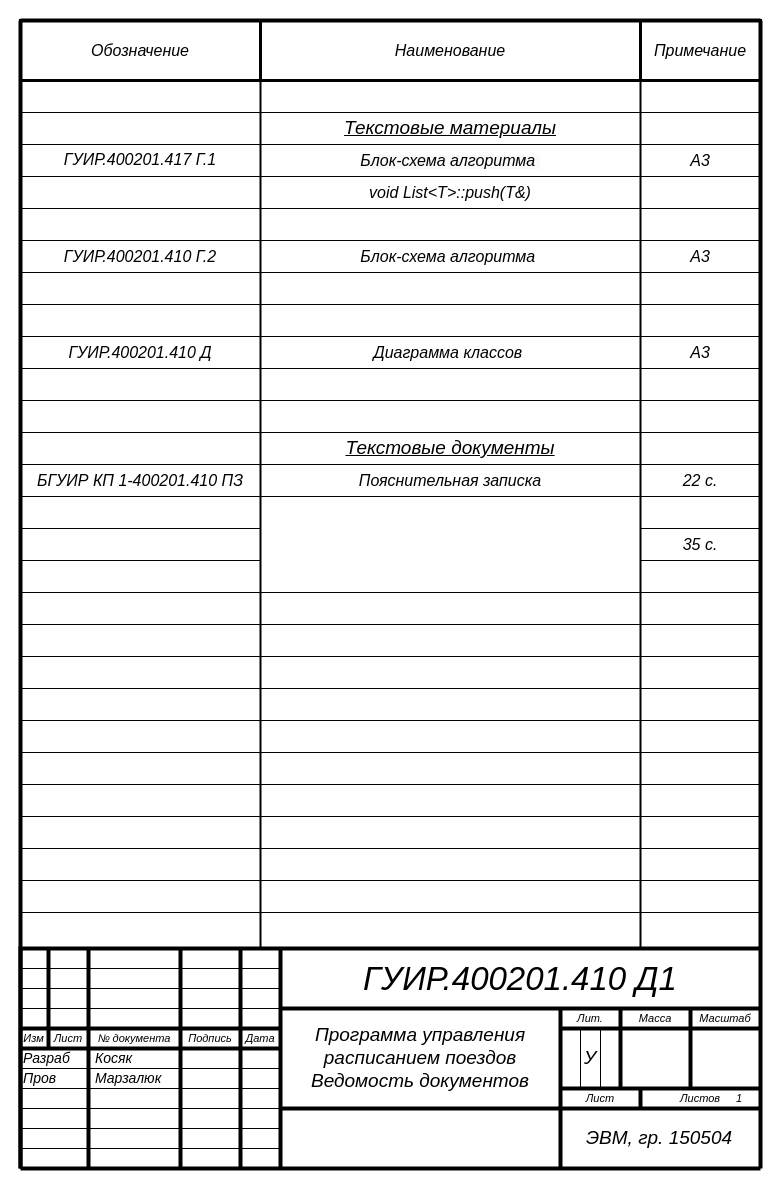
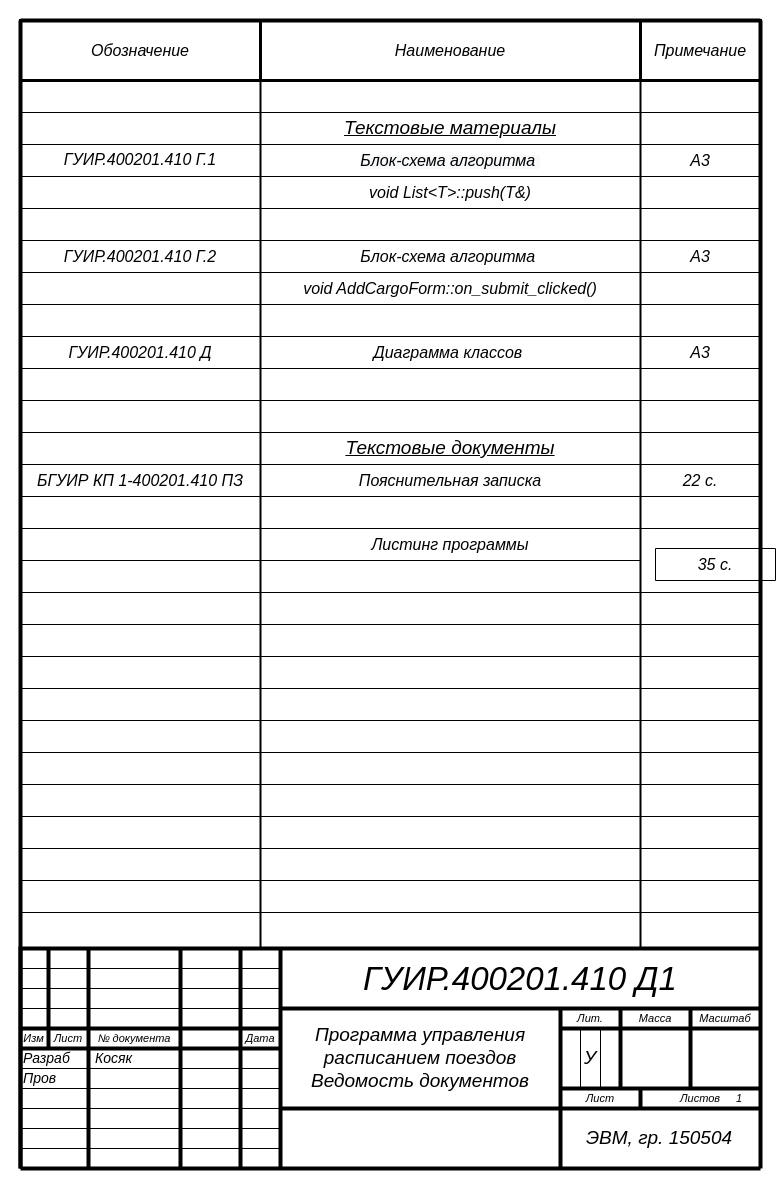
- <mxCell id="56" value="&lt;font style=&quot;direction: ltr; line-height: 120%; opacity: 1;&quot;&gt;&lt;i style=&quot;&quot;&gt;&lt;font face=&quot;arial&quot;&gt;&lt;span style=&quot;font-size: 16px;&quot;&gt;ГУИР.400201.417 Г.1&lt;/span&gt;&lt;/font&gt;&lt;br&gt;&lt;/i&gt;&lt;/font&gt;" style="verticalAlign=middle;align=center;vsdxID=59;fillColor=none;gradientColor=none;shape=stencil(nZBLDoAgDERP0z3SIyjew0SURgSD+Lu9kMZoXLhwN9O+tukAlrNpJg1SzDH4QW/URgNYgZTkjA4UkwJUgGXng+6DX1zLfmoymdXo17xh5zmRJ6Q42BWCfc2oJfdAr+Yv+AP9Cb7OJ3H/2JG1HNGz/84klThPVCc=);labelBackgroundColor=none;rounded=0;html=1;whiteSpace=wrap;" parent="1" vertex="1"><mxGeometry x="20" y="144" width="240" height="32" as="geometry" /></mxCell>
+ <mxCell id="56" value="&lt;font style=&quot;direction: ltr; line-height: 120%; opacity: 1;&quot;&gt;&lt;i style=&quot;&quot;&gt;&lt;font face=&quot;arial&quot;&gt;&lt;span style=&quot;font-size: 16px;&quot;&gt;ГУИР.400201.410 Г.1&lt;/span&gt;&lt;/font&gt;&lt;br&gt;&lt;/i&gt;&lt;/font&gt;" style="verticalAlign=middle;align=center;vsdxID=59;fillColor=none;gradientColor=none;shape=stencil(nZBLDoAgDERP0z3SIyjew0SURgSD+Lu9kMZoXLhwN9O+tukAlrNpJg1SzDH4QW/URgNYgZTkjA4UkwJUgGXng+6DX1zLfmoymdXo17xh5zmRJ6Q42BWCfc2oJfdAr+Yv+AP9Cb7OJ3H/2JG1HNGz/84klThPVCc=);labelBackgroundColor=none;rounded=0;html=1;whiteSpace=wrap;" parent="1" vertex="1"><mxGeometry x="20" y="144" width="240" height="32" as="geometry" /></mxCell>
+ <mxCell id="68" value="&lt;font style=&quot;font-size: 16px ; font-family: &amp;quot;arial&amp;quot; ; color: #000000 ; direction: ltr ; letter-spacing: 0px ; line-height: 120% ; opacity: 1&quot;&gt;&lt;i&gt;void AddCargoForm::on_submit_clicked()&lt;/i&gt;&lt;i&gt;&lt;br&gt;&lt;/i&gt;&lt;/font&gt;" style="verticalAlign=middle;align=center;vsdxID=72;fillColor=none;gradientColor=none;shape=stencil(nZBLDoAgDERP0z3SIyjew0SURgSD+Lu9kMZoXLhwN9O+tukAlrNpJg1SzDH4QW/URgNYgZTkjA4UkwJUgGXng+6DX1zLfmoymdXo17xh5zmRJ6Q42BWCfc2oJfdAr+Yv+AP9Cb7OJ3H/2JG1HNGz/84klThPVCc=);labelBackgroundColor=none;rounded=0;html=1;whiteSpace=wrap;" parent="1" vertex="1"><mxGeometry x="260" y="272" width="380" height="32" as="geometry" /></mxCell>
+ <mxCell id="133" value="&lt;i style=&quot;font-family: arial; font-size: 16px;&quot;&gt;Листинг программы&lt;/i&gt;" style="vsdxID=102;fillColor=none;gradientColor=none;shape=stencil(nZBLDoAgDERP0z3SIyjew0SURgSD+Lu9kMZoXLhwN9O+tukAlrNpJg1SzDH4QW/URgNYgZTkjA4UkwJUgGXng+6DX1zLfmoymdXo17xh5zmRJ6Q42BWCfc2oJfdAr+Yv+AP9Cb7OJ3H/2JG1HNGz/84klThPVCc=);labelBackgroundColor=none;rounded=0;html=1;whiteSpace=wrap;" parent="1" vertex="1"><mxGeometry x="260" y="528" width="380" height="32" as="geometry" /></mxCell>
- <mxCell id="91" value="&lt;i style=&quot;font-family: arial; font-size: 16px;&quot;&gt;35 с.&lt;/i&gt;" style="vsdxID=97;fillColor=none;gradientColor=none;shape=stencil(nZBLDoAgDERP0z3SIyjew0SURgSD+Lu9kMZoXLhwN9O+tukAlrNpJg1SzDH4QW/URgNYgZTkjA4UkwJUgGXng+6DX1zLfmoymdXo17xh5zmRJ6Q42BWCfc2oJfdAr+Yv+AP9Cb7OJ3H/2JG1HNGz/84klThPVCc=);labelBackgroundColor=none;rounded=0;html=1;whiteSpace=wrap;" parent="1" vertex="1"><mxGeometry x="640" y="528" width="120" height="32" as="geometry" /></mxCell>
+ <mxCell id="91" value="&lt;i style=&quot;font-family: arial; font-size: 16px;&quot;&gt;35 с.&lt;/i&gt;" style="vsdxID=97;fillColor=none;gradientColor=none;shape=stencil(nZBLDoAgDERP0z3SIyjew0SURgSD+Lu9kMZoXLhwN9O+tukAlrNpJg1SzDH4QW/URgNYgZTkjA4UkwJUgGXng+6DX1zLfmoymdXo17xh5zmRJ6Q42BWCfc2oJfdAr+Yv+AP9Cb7OJ3H/2JG1HNGz/84klThPVCc=);labelBackgroundColor=none;rounded=0;html=1;whiteSpace=wrap;" parent="1" vertex="1"><mxGeometry x="655" y="548" width="120" height="32" as="geometry" /></mxCell>
- <mxCell id="31" value="&lt;font style=&quot;font-size:11px;font-family:Arial;color:#000000;direction:ltr;letter-spacing:0px;line-height:120%;opacity:1&quot;&gt;&lt;i&gt;Подпись&lt;br/&gt;&lt;/i&gt;&lt;/font&gt;" style="verticalAlign=middle;align=center;vsdxID=34;fillColor=none;gradientColor=none;shape=stencil(nZBLDoAgDERP0z3SIyjew0SURgSD+Lu9kMZoXLhwN9O+tukAlrNpJg1SzDH4QW/URgNYgZTkjA4UkwJUgGXng+6DX1zLfmoymdXo17xh5zmRJ6Q42BWCfc2oJfdAr+Yv+AP9Cb7OJ3H/2JG1HNGz/84klThPVCc=);strokeColor=none;strokeWidth=4;spacingTop=-1;spacingBottom=-1;spacingLeft=-1;spacingRight=-1;labelBackgroundColor=none;rounded=0;html=1;whiteSpace=wrap;" parent="1" vertex="1"><mxGeometry x="182" y="1030" width="56" height="16" as="geometry" /></mxCell>
- <mxCell id="41" value="&lt;p style=&quot;align:right;margin-left:0;margin-right:0;margin-top:0px;margin-bottom:0px;text-indent:0;valign:middle;direction:rtl;&quot;&gt;&lt;font style=&quot;font-size:14px;font-family:Arial;color:#000000;direction:ltr;letter-spacing:0px;line-height:120%;opacity:1&quot;&gt;&lt;i&gt;Марзалюк&lt;br&gt;&lt;/i&gt;&lt;/font&gt;&lt;/p&gt;" style="verticalAlign=middle;align=left;vsdxID=44;fillColor=none;gradientColor=none;shape=stencil(nZBLDoAgDERP0z3SIyjew0SURgSD+Lu9kMZoXLhwN9O+tukAlrNpJg1SzDH4QW/URgNYgZTkjA4UkwJUgGXng+6DX1zLfmoymdXo17xh5zmRJ6Q42BWCfc2oJfdAr+Yv+AP9Cb7OJ3H/2JG1HNGz/84klThPVCc=);strokeColor=none;spacingTop=-1;spacingBottom=-1;spacingLeft=-1;spacingRight=-1;labelBackgroundColor=none;rounded=0;html=1;whiteSpace=wrap;" parent="1" vertex="1"><mxGeometry x="94" y="1068" width="88" height="20" as="geometry" /></mxCell>
